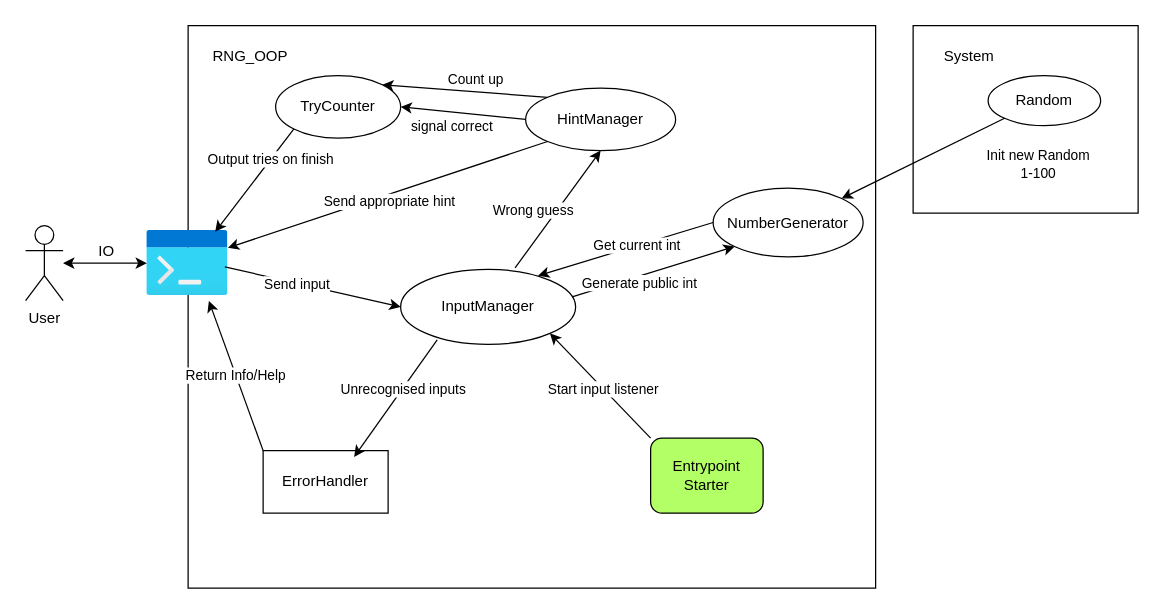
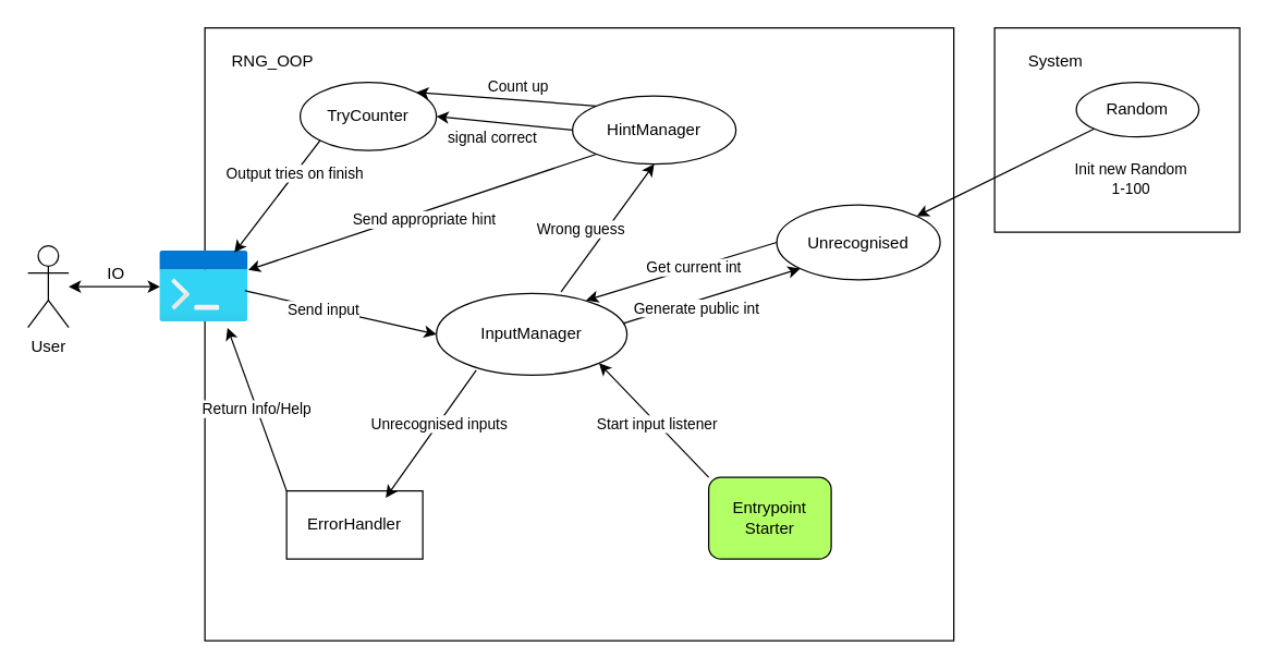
- <mxCell id="14" value="NumberGenerator" style="ellipse;whiteSpace=wrap;html=1;" vertex="1" parent="1"><mxGeometry x="570" y="150" width="120" height="55" as="geometry" /></mxCell>
+ <mxCell id="14" value="Unrecognised" style="ellipse;whiteSpace=wrap;html=1;" vertex="1" parent="1"><mxGeometry x="570" y="150" width="120" height="55" as="geometry" /></mxCell>
